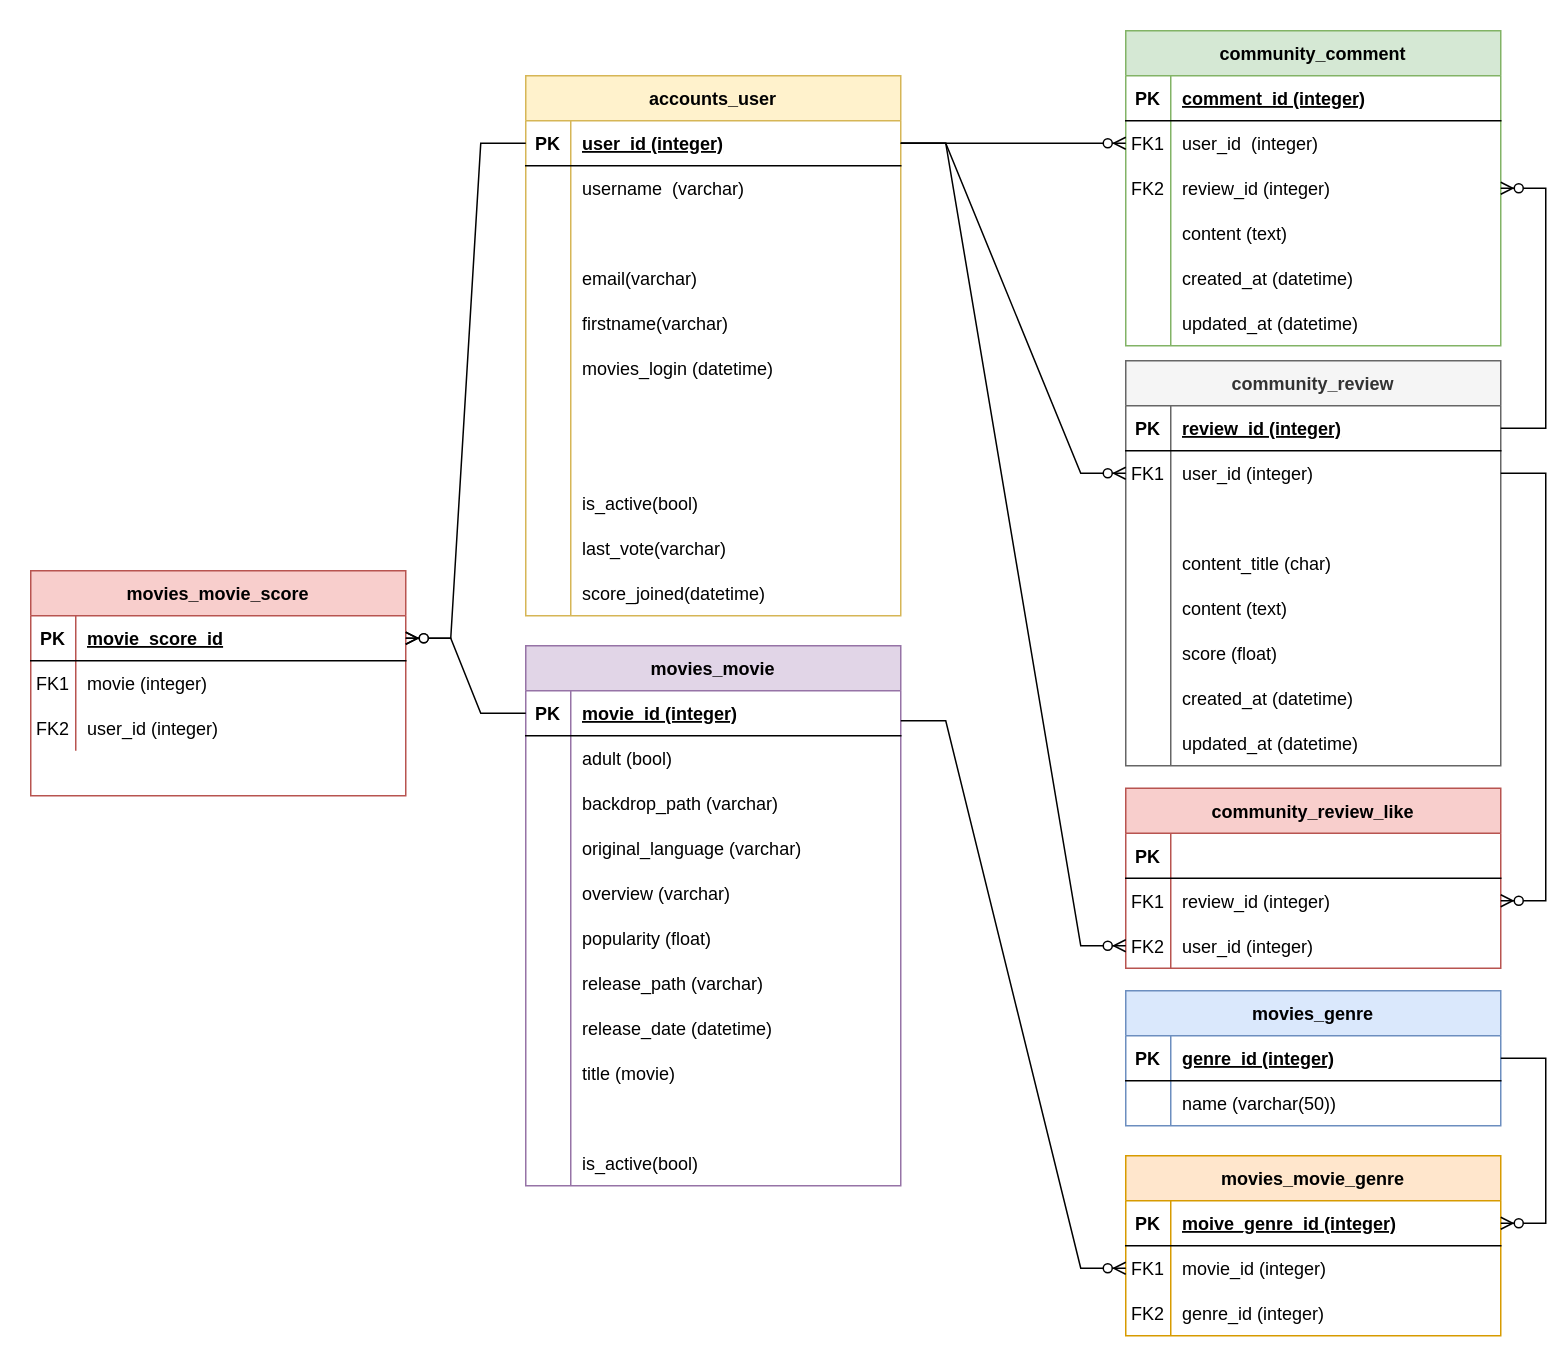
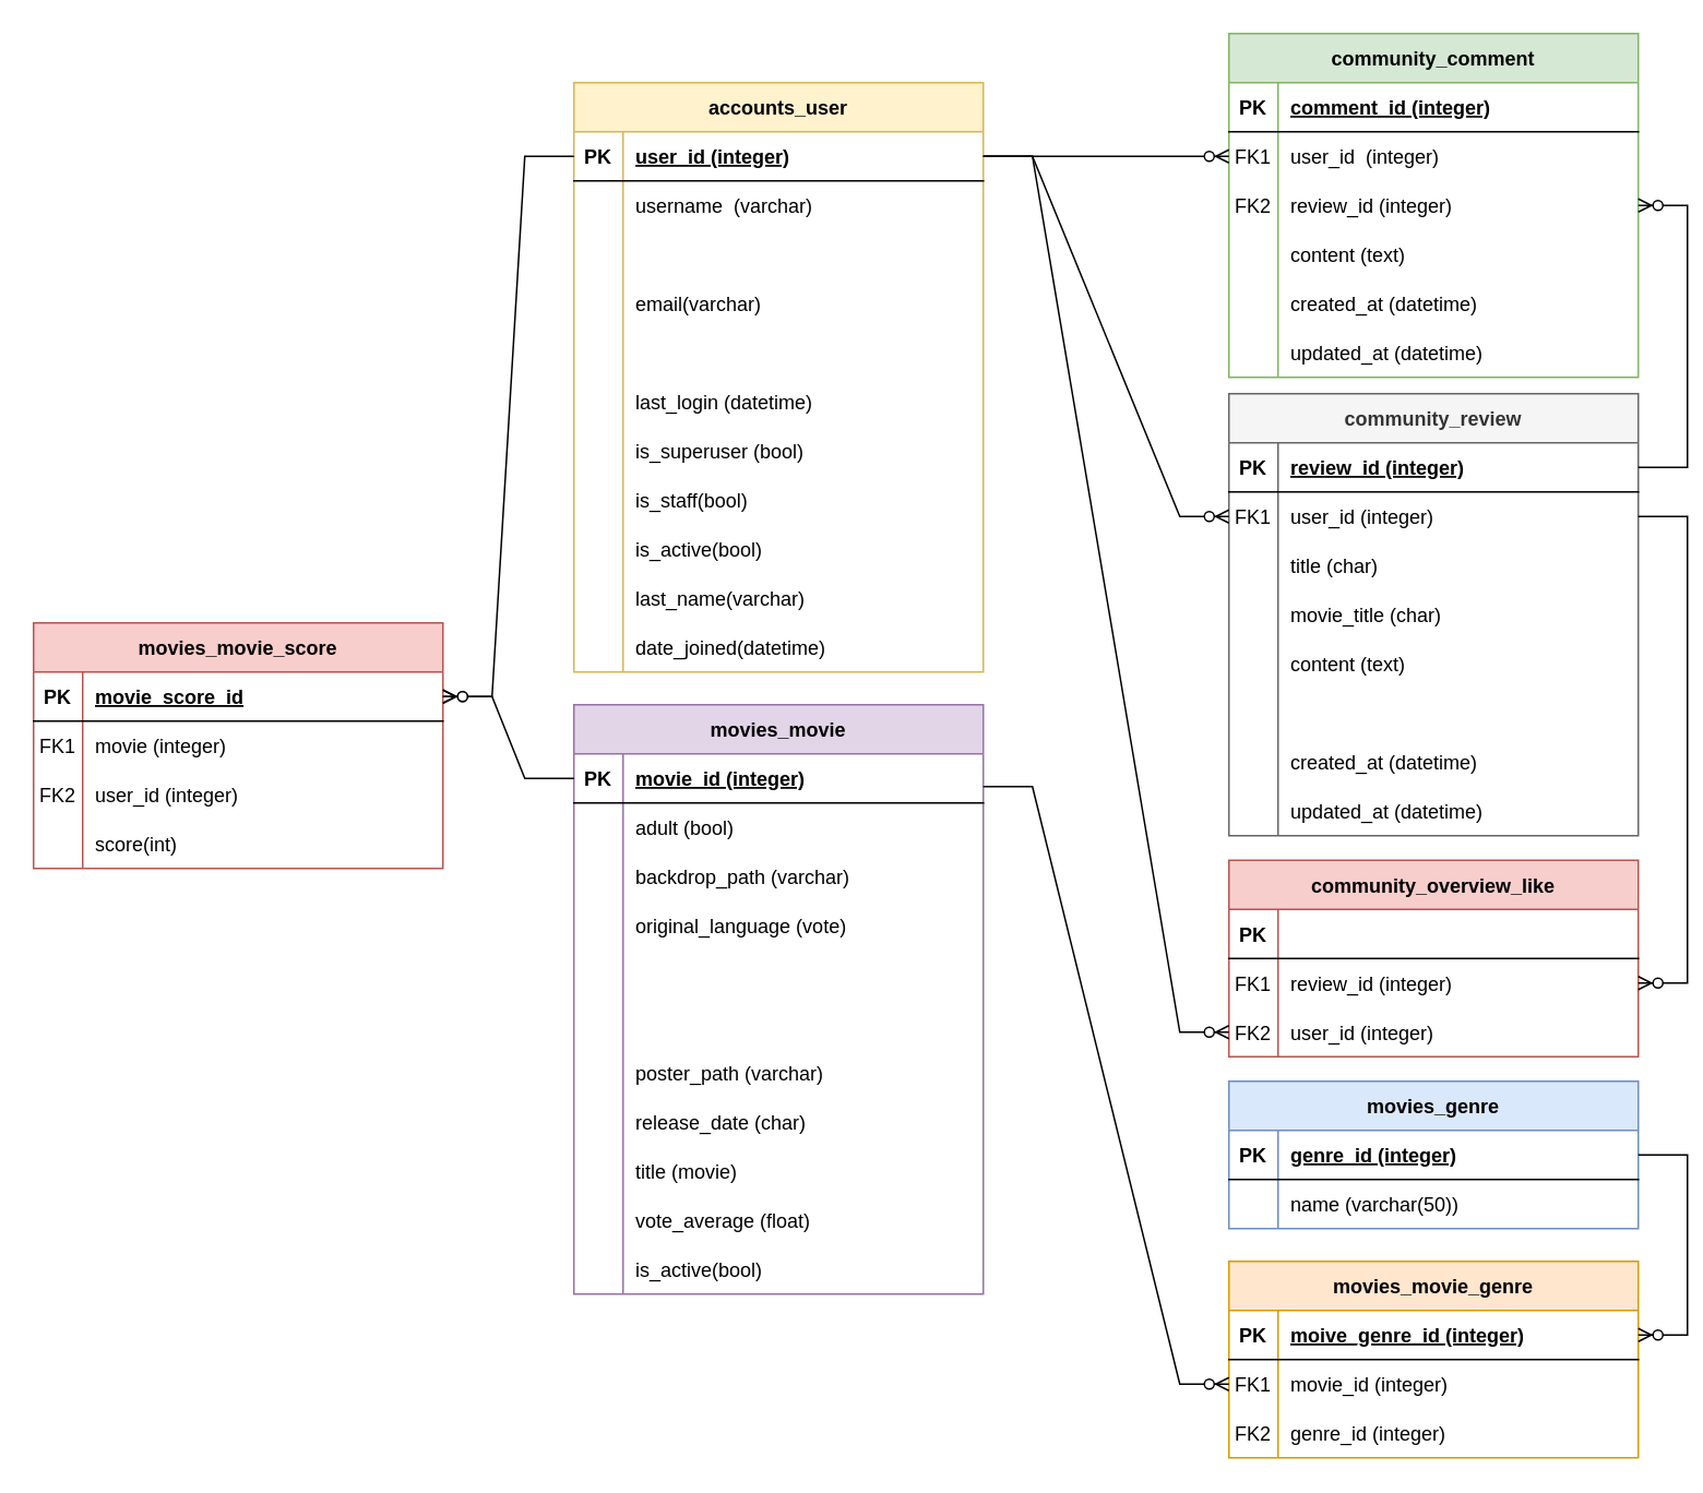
- <mxCell id="75" value="firstname(varchar)" style="shape=partialRectangle;overflow=hidden;connectable=0;fillColor=none;top=0;left=0;bottom=0;right=0;align=left;spacingLeft=6;" parent="73" vertex="1"><mxGeometry x="30" width="220" height="30" as="geometry"><mxRectangle width="220" height="30" as="alternateBounds" /></mxGeometry></mxCell>
- <mxCell id="78" value="movies_login (datetime)" style="shape=partialRectangle;overflow=hidden;connectable=0;fillColor=none;top=0;left=0;bottom=0;right=0;align=left;spacingLeft=6;" parent="76" vertex="1"><mxGeometry x="30" width="220" height="30" as="geometry"><mxRectangle width="220" height="30" as="alternateBounds" /></mxGeometry></mxCell>
+ <mxCell id="78" value="last_login (datetime)" style="shape=partialRectangle;overflow=hidden;connectable=0;fillColor=none;top=0;left=0;bottom=0;right=0;align=left;spacingLeft=6;" parent="76" vertex="1"><mxGeometry x="30" width="220" height="30" as="geometry"><mxRectangle width="220" height="30" as="alternateBounds" /></mxGeometry></mxCell>
+ <mxCell id="81" value="is_superuser (bool)" style="shape=partialRectangle;overflow=hidden;connectable=0;fillColor=none;top=0;left=0;bottom=0;right=0;align=left;spacingLeft=6;" parent="79" vertex="1"><mxGeometry x="30" width="220" height="30" as="geometry"><mxRectangle width="220" height="30" as="alternateBounds" /></mxGeometry></mxCell>
+ <mxCell id="84" value="is_staff(bool)" style="shape=partialRectangle;overflow=hidden;connectable=0;fillColor=none;top=0;left=0;bottom=0;right=0;align=left;spacingLeft=6;" parent="82" vertex="1"><mxGeometry x="30" width="220" height="30" as="geometry"><mxRectangle width="220" height="30" as="alternateBounds" /></mxGeometry></mxCell>
+ <mxCell id="45" value="title (char)" style="shape=partialRectangle;overflow=hidden;connectable=0;fillColor=none;top=0;left=0;bottom=0;right=0;align=left;spacingLeft=6;" vertex="1" parent="43"><mxGeometry x="30" width="220" height="30" as="geometry"><mxRectangle width="220" height="30" as="alternateBounds" /></mxGeometry></mxCell>
- <mxCell id="90" value="last_vote(varchar)" style="shape=partialRectangle;overflow=hidden;connectable=0;fillColor=none;top=0;left=0;bottom=0;right=0;align=left;spacingLeft=6;" parent="88" vertex="1"><mxGeometry x="30" width="220" height="30" as="geometry"><mxRectangle width="220" height="30" as="alternateBounds" /></mxGeometry></mxCell>
+ <mxCell id="90" value="last_name(varchar)" style="shape=partialRectangle;overflow=hidden;connectable=0;fillColor=none;top=0;left=0;bottom=0;right=0;align=left;spacingLeft=6;" parent="88" vertex="1"><mxGeometry x="30" width="220" height="30" as="geometry"><mxRectangle width="220" height="30" as="alternateBounds" /></mxGeometry></mxCell>
- <mxCell id="48" value="content_title (char)" style="shape=partialRectangle;overflow=hidden;connectable=0;fillColor=none;top=0;left=0;bottom=0;right=0;align=left;spacingLeft=6;" parent="46" vertex="1"><mxGeometry x="30" width="220" height="30" as="geometry"><mxRectangle width="220" height="30" as="alternateBounds" /></mxGeometry></mxCell>
+ <mxCell id="48" value="movie_title (char)" style="shape=partialRectangle;overflow=hidden;connectable=0;fillColor=none;top=0;left=0;bottom=0;right=0;align=left;spacingLeft=6;" parent="46" vertex="1"><mxGeometry x="30" width="220" height="30" as="geometry"><mxRectangle width="220" height="30" as="alternateBounds" /></mxGeometry></mxCell>
- <mxCell id="93" value="score_joined(datetime)" style="shape=partialRectangle;overflow=hidden;connectable=0;fillColor=none;top=0;left=0;bottom=0;right=0;align=left;spacingLeft=6;" parent="91" vertex="1"><mxGeometry x="30" width="220" height="30" as="geometry"><mxRectangle width="220" height="30" as="alternateBounds" /></mxGeometry></mxCell>
+ <mxCell id="93" value="date_joined(datetime)" style="shape=partialRectangle;overflow=hidden;connectable=0;fillColor=none;top=0;left=0;bottom=0;right=0;align=left;spacingLeft=6;" parent="91" vertex="1"><mxGeometry x="30" width="220" height="30" as="geometry"><mxRectangle width="220" height="30" as="alternateBounds" /></mxGeometry></mxCell>
- <mxCell id="54" value="score (float)" style="shape=partialRectangle;overflow=hidden;connectable=0;fillColor=none;top=0;left=0;bottom=0;right=0;align=left;spacingLeft=6;" parent="52" vertex="1"><mxGeometry x="30" width="220" height="30" as="geometry"><mxRectangle width="220" height="30" as="alternateBounds" /></mxGeometry></mxCell>
+ <mxCell id="159" value="score(int)" style="shape=partialRectangle;overflow=hidden;connectable=0;fillColor=none;top=0;left=0;bottom=0;right=0;align=left;spacingLeft=6;" vertex="1" parent="157"><mxGeometry x="30" width="220" height="30" as="geometry"><mxRectangle width="220" height="30" as="alternateBounds" /></mxGeometry></mxCell>
- <mxCell id="116" value="community_review_like" style="shape=table;startSize=30;container=1;collapsible=1;childLayout=tableLayout;fixedRows=1;rowLines=0;fontStyle=1;align=center;resizeLast=1;fillColor=#f8cecc;strokeColor=#b85450;" parent="1" vertex="1"><mxGeometry x="750" y="525" width="250" height="120" as="geometry" /></mxCell>
+ <mxCell id="116" value="community_overview_like" style="shape=table;startSize=30;container=1;collapsible=1;childLayout=tableLayout;fixedRows=1;rowLines=0;fontStyle=1;align=center;resizeLast=1;fillColor=#f8cecc;strokeColor=#b85450;" parent="1" vertex="1"><mxGeometry x="750" y="525" width="250" height="120" as="geometry" /></mxCell>
- <mxCell id="14" value="original_language (varchar)" style="shape=partialRectangle;overflow=hidden;connectable=0;fillColor=none;top=0;left=0;bottom=0;right=0;align=left;spacingLeft=6;" parent="12" vertex="1"><mxGeometry x="30" width="220" height="30" as="geometry"><mxRectangle width="220" height="30" as="alternateBounds" /></mxGeometry></mxCell>
+ <mxCell id="14" value="original_language (vote)" style="shape=partialRectangle;overflow=hidden;connectable=0;fillColor=none;top=0;left=0;bottom=0;right=0;align=left;spacingLeft=6;" parent="12" vertex="1"><mxGeometry x="30" width="220" height="30" as="geometry"><mxRectangle width="220" height="30" as="alternateBounds" /></mxGeometry></mxCell>
- <mxCell id="17" value="overview (varchar)" style="shape=partialRectangle;overflow=hidden;connectable=0;fillColor=none;top=0;left=0;bottom=0;right=0;align=left;spacingLeft=6;" parent="15" vertex="1"><mxGeometry x="30" width="220" height="30" as="geometry"><mxRectangle width="220" height="30" as="alternateBounds" /></mxGeometry></mxCell>
- <mxCell id="20" value="popularity (float)" style="shape=partialRectangle;overflow=hidden;connectable=0;fillColor=none;top=0;left=0;bottom=0;right=0;align=left;spacingLeft=6;" parent="18" vertex="1"><mxGeometry x="30" width="220" height="30" as="geometry"><mxRectangle width="220" height="30" as="alternateBounds" /></mxGeometry></mxCell>
- <mxCell id="23" value="release_path (varchar)" style="shape=partialRectangle;overflow=hidden;connectable=0;fillColor=none;top=0;left=0;bottom=0;right=0;align=left;spacingLeft=6;" parent="21" vertex="1"><mxGeometry x="30" width="220" height="30" as="geometry"><mxRectangle width="220" height="30" as="alternateBounds" /></mxGeometry></mxCell>
+ <mxCell id="23" value="poster_path (varchar)" style="shape=partialRectangle;overflow=hidden;connectable=0;fillColor=none;top=0;left=0;bottom=0;right=0;align=left;spacingLeft=6;" parent="21" vertex="1"><mxGeometry x="30" width="220" height="30" as="geometry"><mxRectangle width="220" height="30" as="alternateBounds" /></mxGeometry></mxCell>
- <mxCell id="26" value="release_date (datetime)" style="shape=partialRectangle;overflow=hidden;connectable=0;fillColor=none;top=0;left=0;bottom=0;right=0;align=left;spacingLeft=6;" parent="24" vertex="1"><mxGeometry x="30" width="220" height="30" as="geometry"><mxRectangle width="220" height="30" as="alternateBounds" /></mxGeometry></mxCell>
+ <mxCell id="26" value="release_date (char)" style="shape=partialRectangle;overflow=hidden;connectable=0;fillColor=none;top=0;left=0;bottom=0;right=0;align=left;spacingLeft=6;" parent="24" vertex="1"><mxGeometry x="30" width="220" height="30" as="geometry"><mxRectangle width="220" height="30" as="alternateBounds" /></mxGeometry></mxCell>
+ <mxCell id="32" value="vote_average (float)" style="shape=partialRectangle;overflow=hidden;connectable=0;fillColor=none;top=0;left=0;bottom=0;right=0;align=left;spacingLeft=6;" parent="30" vertex="1"><mxGeometry x="30" width="220" height="30" as="geometry"><mxRectangle width="220" height="30" as="alternateBounds" /></mxGeometry></mxCell>
